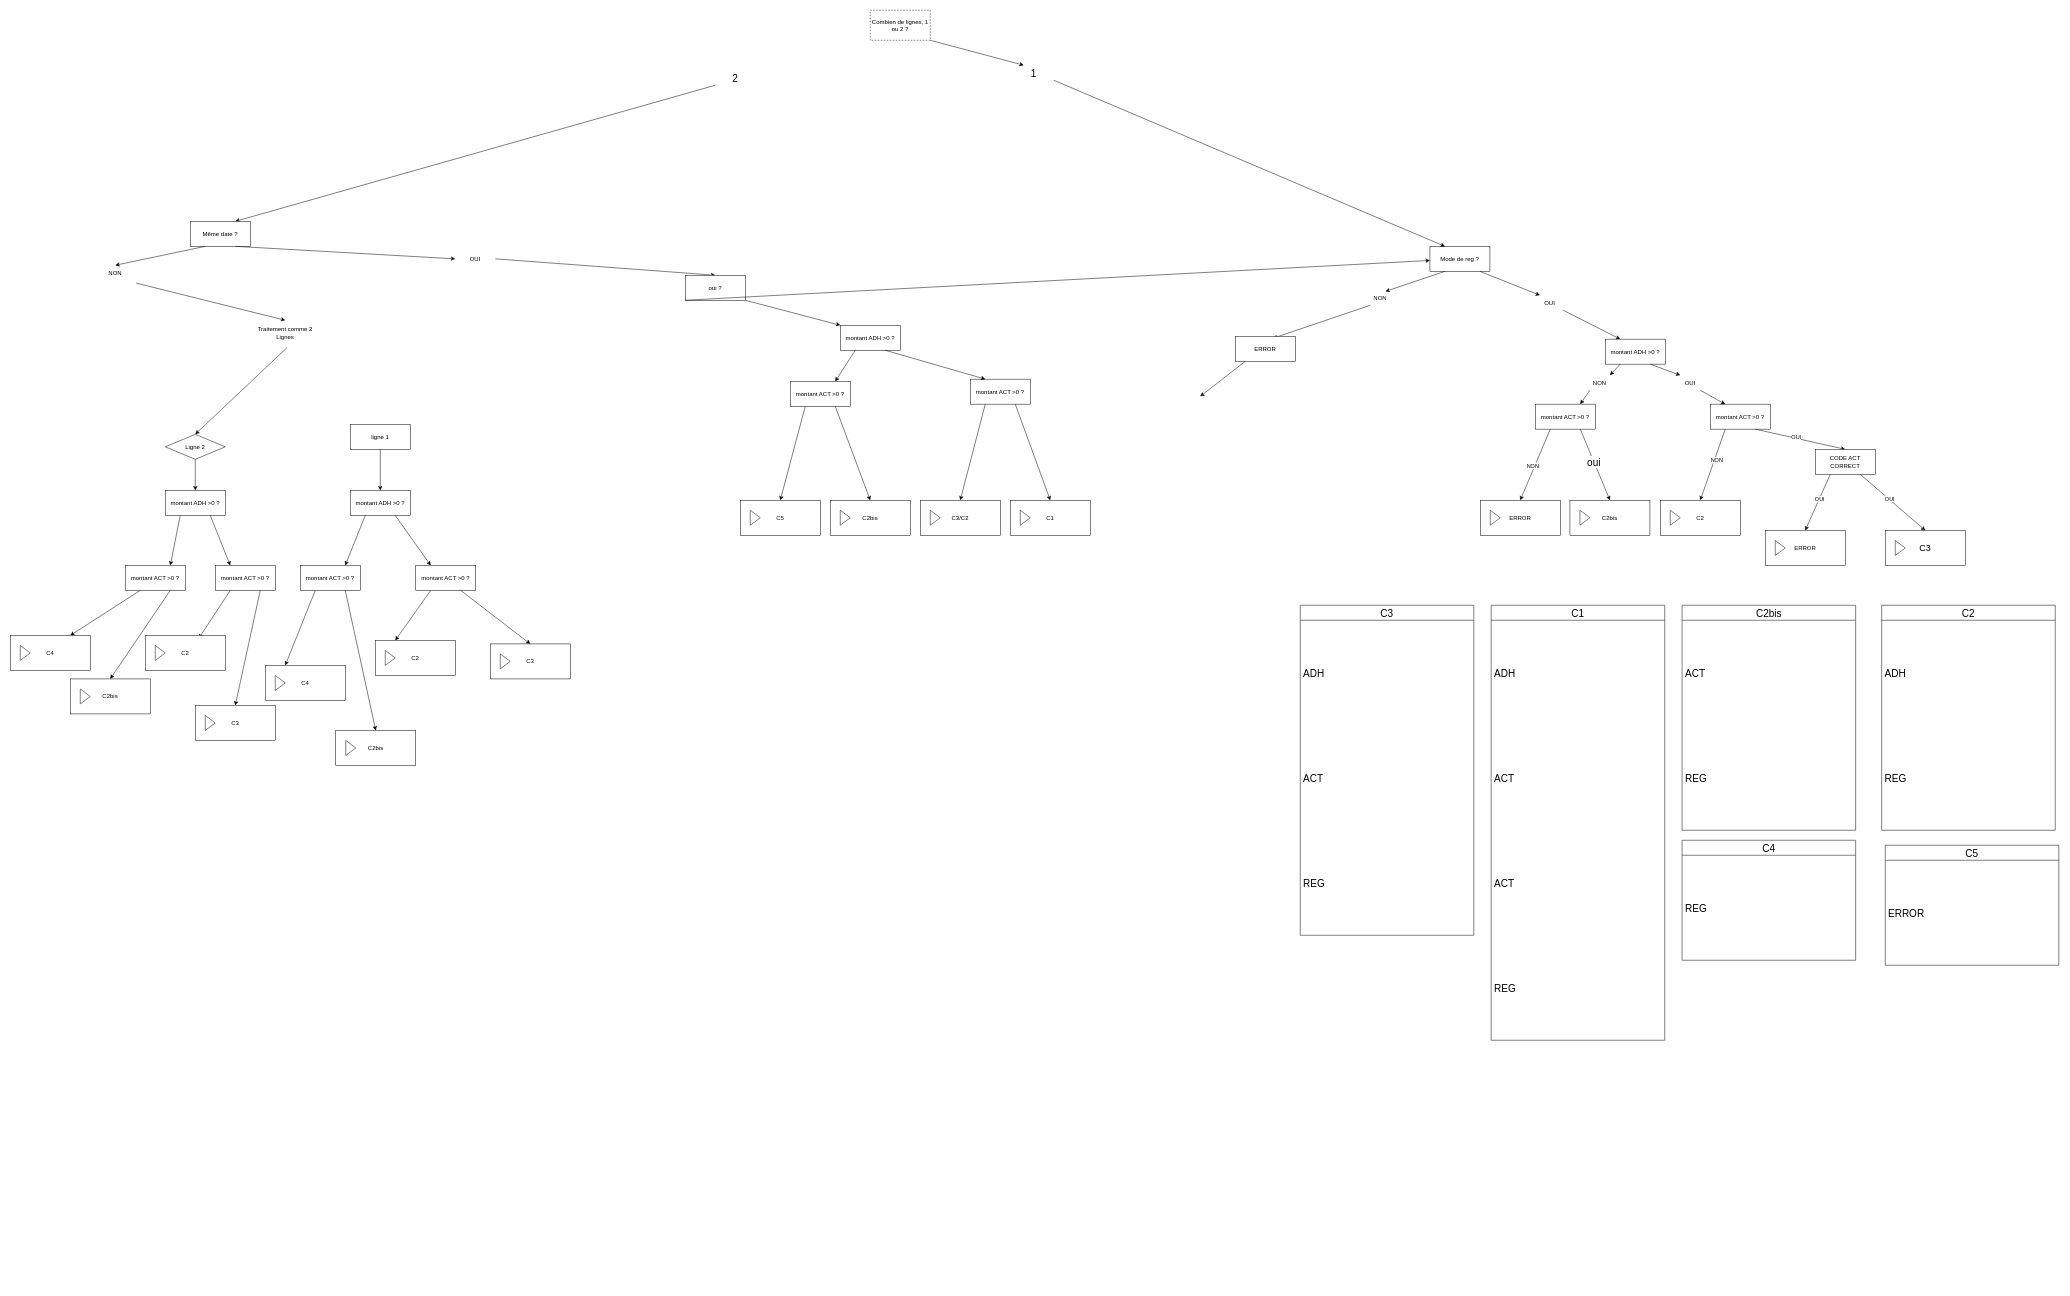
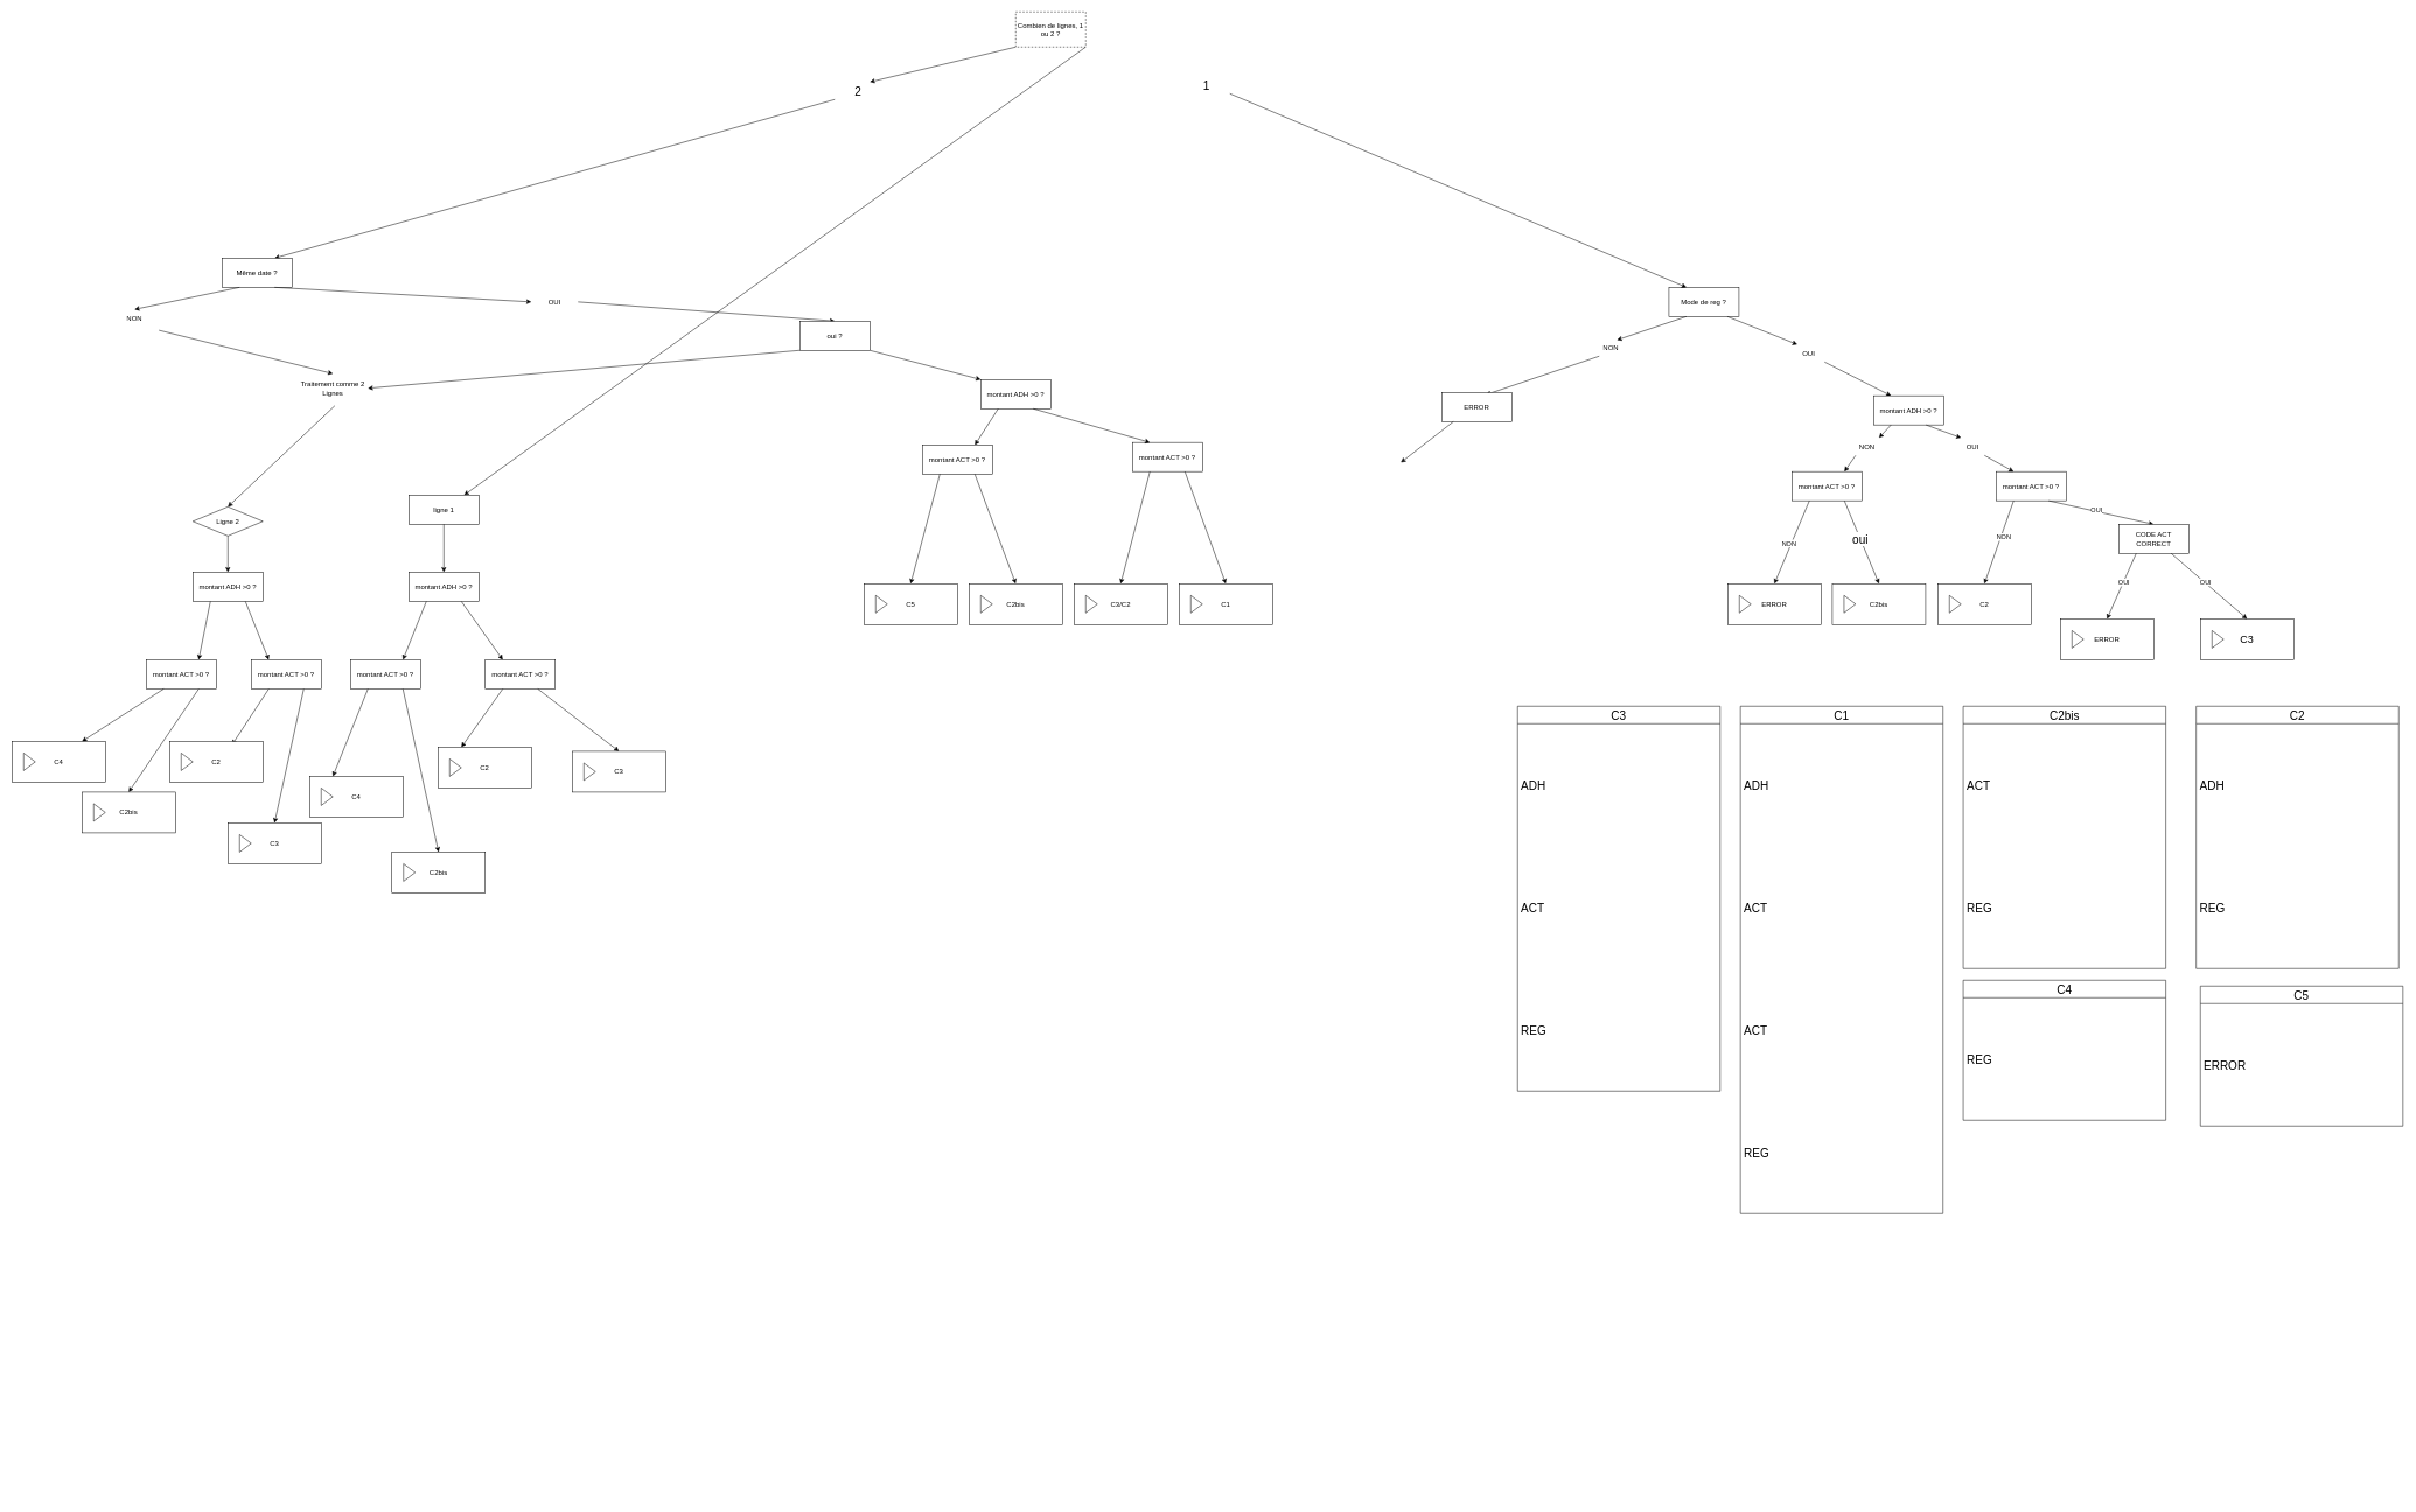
- <mxCell id="52" value="" style="endArrow=classic;html=1;rounded=0;exitX=1;exitY=1;exitDx=0;exitDy=0;entryX=0.25;entryY=0;entryDx=0;entryDy=0;" parent="1" source="2" target="53" edge="1"><mxGeometry width="50" height="50" relative="1" as="geometry"><mxPoint x="1860" y="80" as="sourcePoint" /><mxPoint x="2889" y="492" as="targetPoint" /></mxGeometry></mxCell>
+ <mxCell id="52" value="" style="endArrow=classic;html=1;rounded=0;exitX=1;exitY=1;exitDx=0;exitDy=0;" parent="1" source="2" target="107" edge="1"><mxGeometry width="50" height="50" relative="1" as="geometry"><mxPoint x="1860" y="80" as="sourcePoint" /><mxPoint x="2889" y="492" as="targetPoint" /></mxGeometry></mxCell>
+ <mxCell id="54" value="" style="endArrow=classic;html=1;rounded=0;exitX=0;exitY=1;exitDx=0;exitDy=0;entryX=0.75;entryY=0;entryDx=0;entryDy=0;" parent="1" source="2" target="55" edge="1"><mxGeometry width="50" height="50" relative="1" as="geometry"><mxPoint x="1740" y="80" as="sourcePoint" /><mxPoint x="470" y="442" as="targetPoint" /><Array as="points" /></mxGeometry></mxCell>
- <mxCell id="89" value="" style="endArrow=classic;html=1;rounded=0;exitX=0;exitY=1;exitDx=0;exitDy=0;" edge="1" parent="1" source="8" target="9"><mxGeometry width="50" height="50" relative="1" as="geometry"><mxPoint x="1390" y="630" as="sourcePoint" /><mxPoint x="499.04" y="650.02" as="targetPoint" /></mxGeometry></mxCell>
+ <mxCell id="89" value="" style="endArrow=classic;html=1;rounded=0;exitX=0;exitY=1;exitDx=0;exitDy=0;entryX=1;entryY=0.5;entryDx=0;entryDy=0;" edge="1" parent="1" source="8" target="7"><mxGeometry width="50" height="50" relative="1" as="geometry"><mxPoint x="1390" y="630" as="sourcePoint" /><mxPoint x="499.04" y="650.02" as="targetPoint" /></mxGeometry></mxCell>
